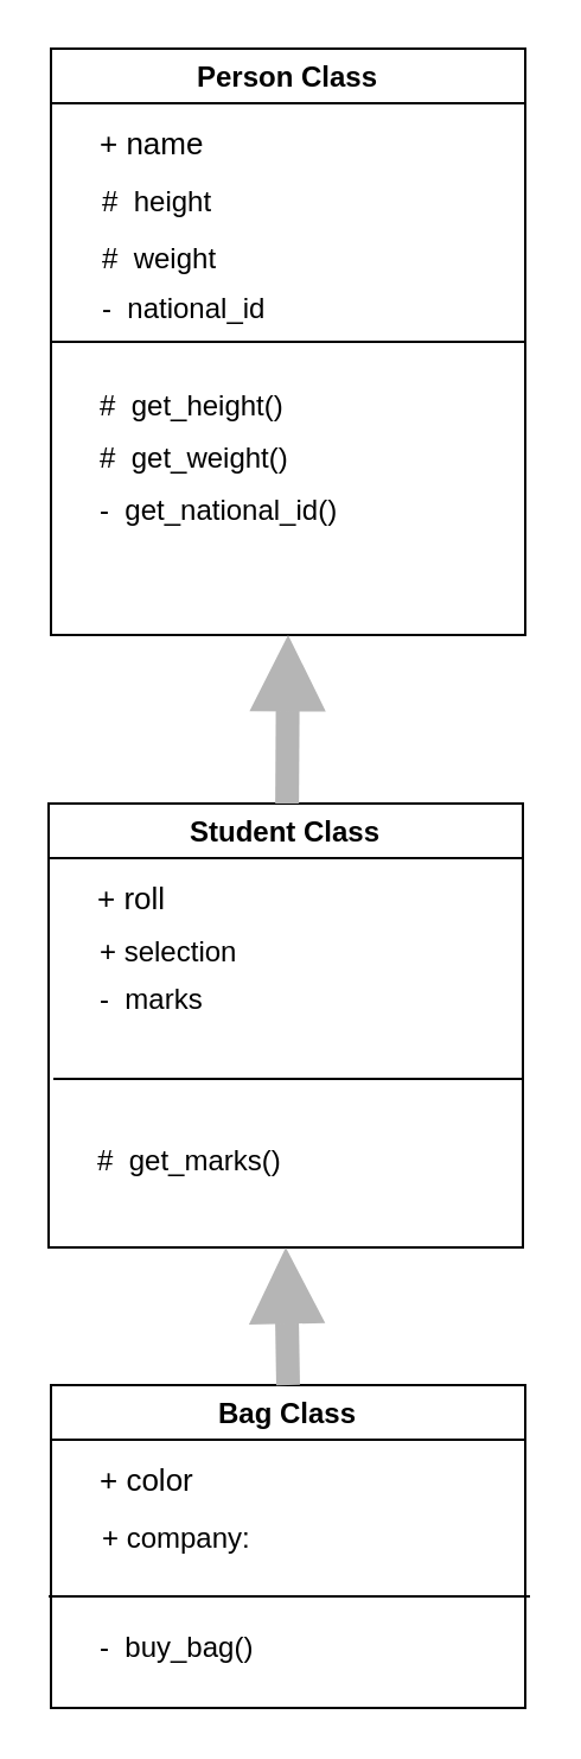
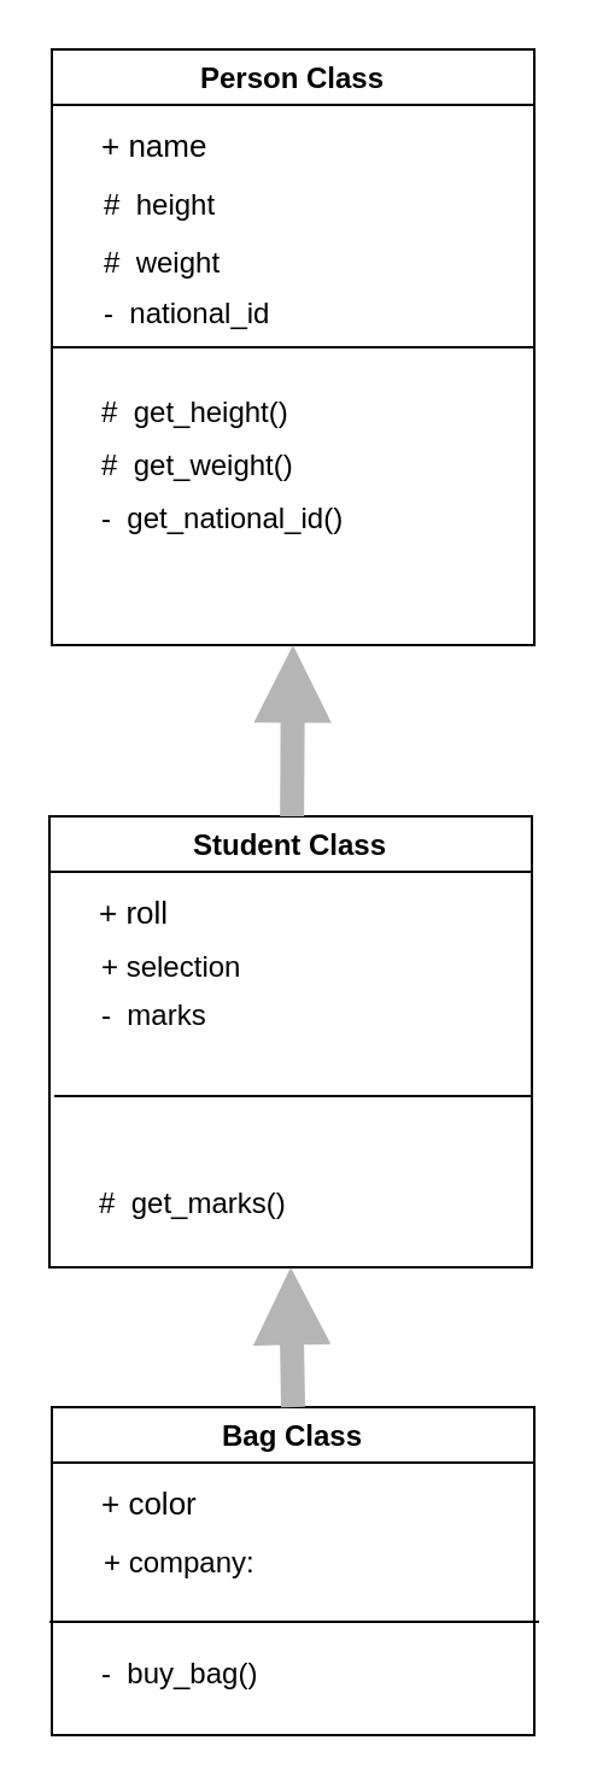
- <mxCell id="15" value="#&amp;nbsp; get_marks()" style="text;html=1;strokeColor=none;fillColor=none;align=left;verticalAlign=middle;whiteSpace=wrap;rounded=0;" parent="11" vertex="1"><mxGeometry x="19" y="136" width="115" height="30" as="geometry" /></mxCell>
+ <mxCell id="15" value="#&amp;nbsp; get_marks()" style="text;html=1;strokeColor=none;fillColor=none;align=left;verticalAlign=middle;whiteSpace=wrap;rounded=0;" parent="11" vertex="1"><mxGeometry x="19" y="146" width="115" height="30" as="geometry" /></mxCell>
